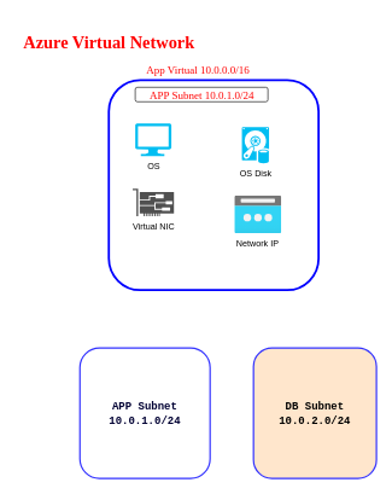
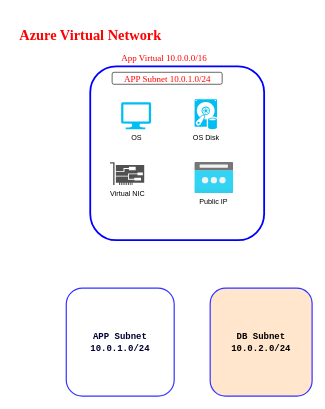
- <mxCell id="3" value="OS" style="verticalLabelPosition=bottom;html=1;verticalAlign=top;align=center;strokeColor=none;fillColor=#00BEF2;shape=mxgraph.azure.computer;pointerEvents=1;" vertex="1" parent="1"><mxGeometry x="186.5" y="170" width="50" height="45" as="geometry" /></mxCell>
+ <mxCell id="3" value="OS" style="verticalLabelPosition=bottom;html=1;verticalAlign=top;align=center;strokeColor=none;fillColor=#00BEF2;shape=mxgraph.azure.computer;pointerEvents=1;" vertex="1" parent="1"><mxGeometry x="201.5" y="170" width="50" height="45" as="geometry" /></mxCell>
- <mxCell id="4" value="OS Disk" style="verticalLabelPosition=bottom;html=1;verticalAlign=top;align=center;strokeColor=none;fillColor=#00BEF2;shape=mxgraph.azure.vhd_data_disk;pointerEvents=1;" vertex="1" parent="1"><mxGeometry x="334" y="175" width="37.5" height="50" as="geometry" /></mxCell>
+ <mxCell id="4" value="OS Disk" style="verticalLabelPosition=bottom;html=1;verticalAlign=top;align=center;strokeColor=none;fillColor=#00BEF2;shape=mxgraph.azure.vhd_data_disk;pointerEvents=1;" vertex="1" parent="1"><mxGeometry x="324" y="165" width="37.5" height="50" as="geometry" /></mxCell>
- <mxCell id="5" value="Virtual NIC" style="sketch=0;pointerEvents=1;shadow=0;dashed=0;html=1;strokeColor=none;fillColor=#505050;labelPosition=center;verticalLabelPosition=bottom;verticalAlign=top;outlineConnect=0;align=center;shape=mxgraph.office.devices.nic;" vertex="1" parent="1"><mxGeometry x="183" y="260" width="57" height="38" as="geometry" /></mxCell>
+ <mxCell id="5" value="Virtual NIC" style="sketch=0;pointerEvents=1;shadow=0;dashed=0;html=1;strokeColor=none;fillColor=#505050;labelPosition=center;verticalLabelPosition=bottom;verticalAlign=top;outlineConnect=0;align=center;shape=mxgraph.office.devices.nic;" vertex="1" parent="1"><mxGeometry x="183" y="270" width="57" height="38" as="geometry" /></mxCell>
- <mxCell id="6" value="Network IP&amp;nbsp;" style="aspect=fixed;html=1;points=[];align=center;image;fontSize=12;image=img/lib/azure2/networking/Public_IP_Addresses.svg;" vertex="1" parent="1"><mxGeometry x="324" y="270" width="65" height="52" as="geometry" /></mxCell>
+ <mxCell id="6" value="Public IP&amp;nbsp;" style="aspect=fixed;html=1;points=[];align=center;image;fontSize=12;image=img/lib/azure2/networking/Public_IP_Addresses.svg;" vertex="1" parent="1"><mxGeometry x="324" y="270" width="65" height="52" as="geometry" /></mxCell>
